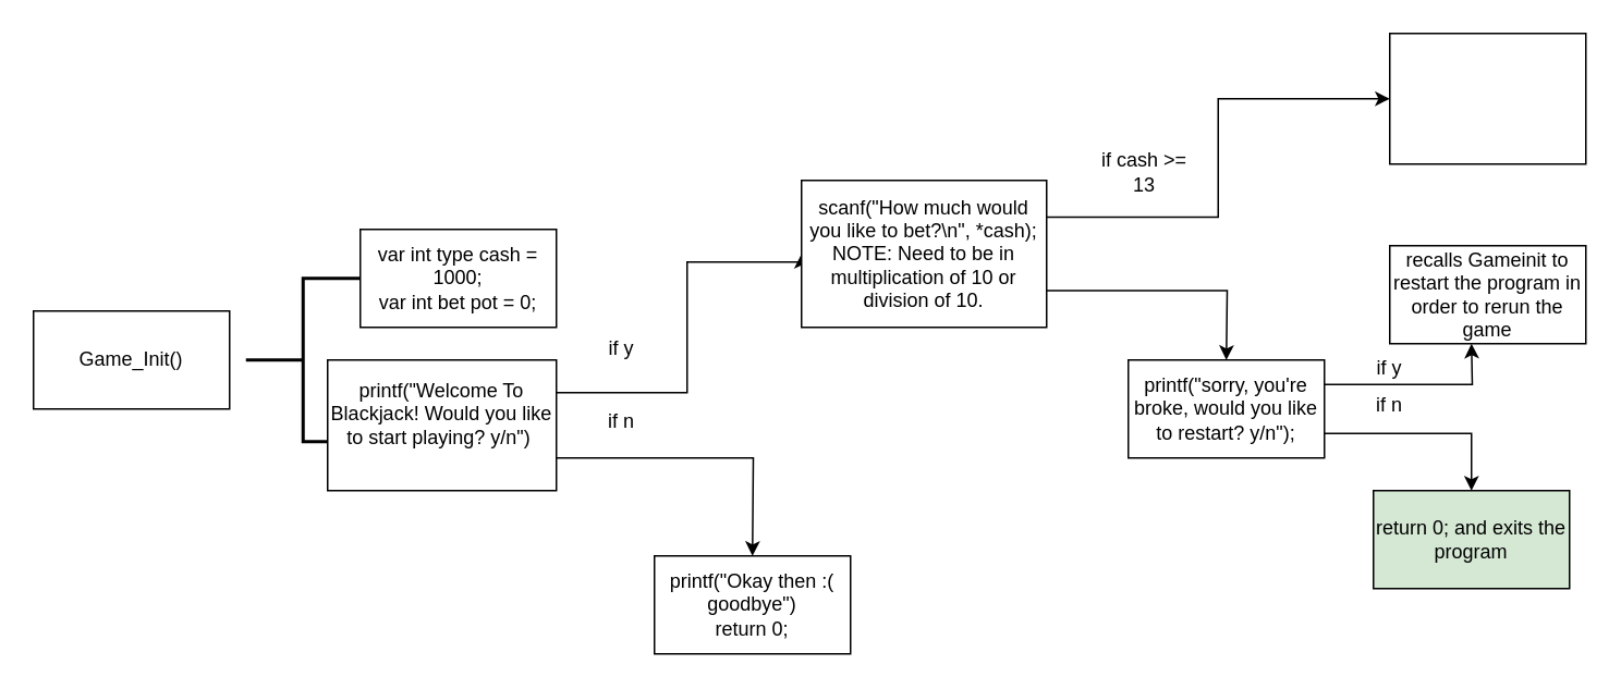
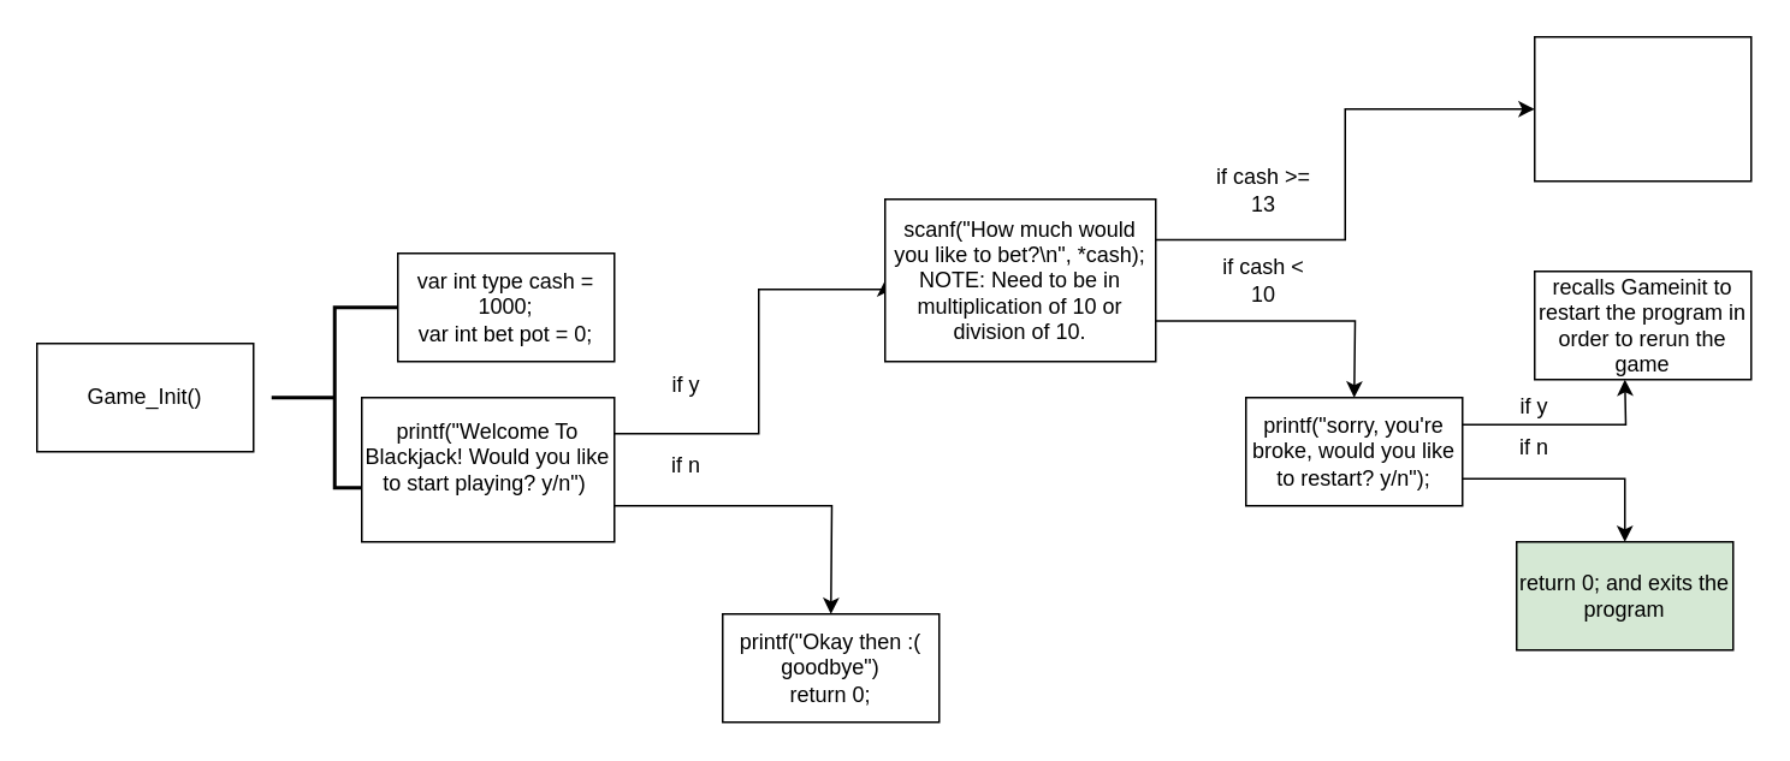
+ <mxCell id="14" value="if cash &amp;lt; 10" style="text;html=1;align=center;verticalAlign=middle;whiteSpace=wrap;rounded=0;" vertex="1" parent="1"><mxGeometry x="670" y="140" width="60" height="30" as="geometry" /></mxCell>
